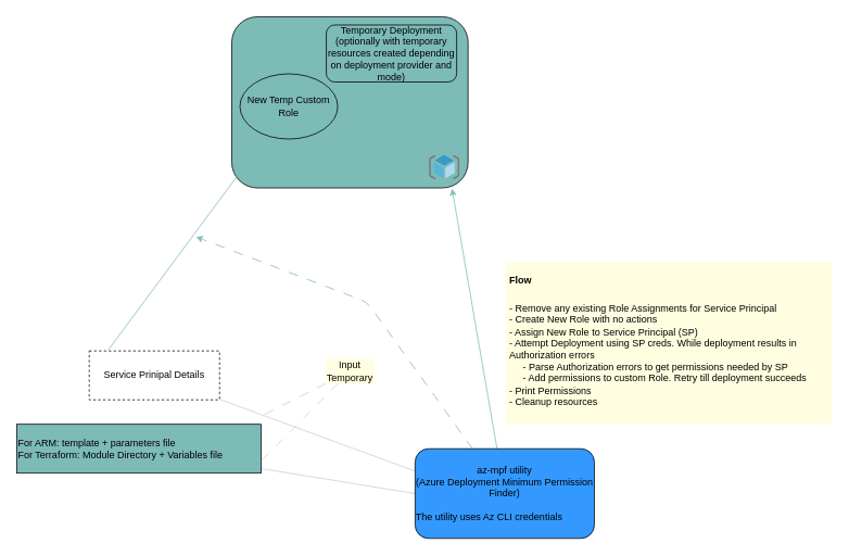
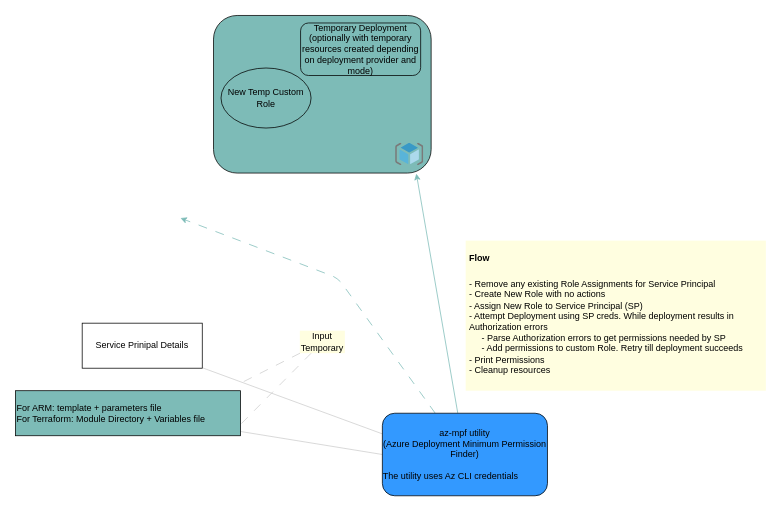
- <mxCell id="6" style="edgeStyle=none;html=1;entryX=0.146;entryY=-0.019;entryDx=0;entryDy=0;entryPerimeter=0;fontColor=#000000;endArrow=none;endFill=0;strokeColor=#7DBBB7;" parent="1" source="7" target="3" edge="1"><mxGeometry relative="1" as="geometry" /></mxCell>
- <mxCell id="3" value="Service Prinipal Details" style="rounded=0;whiteSpace=wrap;html=1;dashed=1;" parent="1" vertex="1"><mxGeometry x="109" y="430" width="160" height="60" as="geometry" /></mxCell>
+ <mxCell id="3" value="Service Prinipal Details" style="rounded=0;whiteSpace=wrap;html=1;" parent="1" vertex="1"><mxGeometry x="109" y="430" width="160" height="60" as="geometry" /></mxCell>
